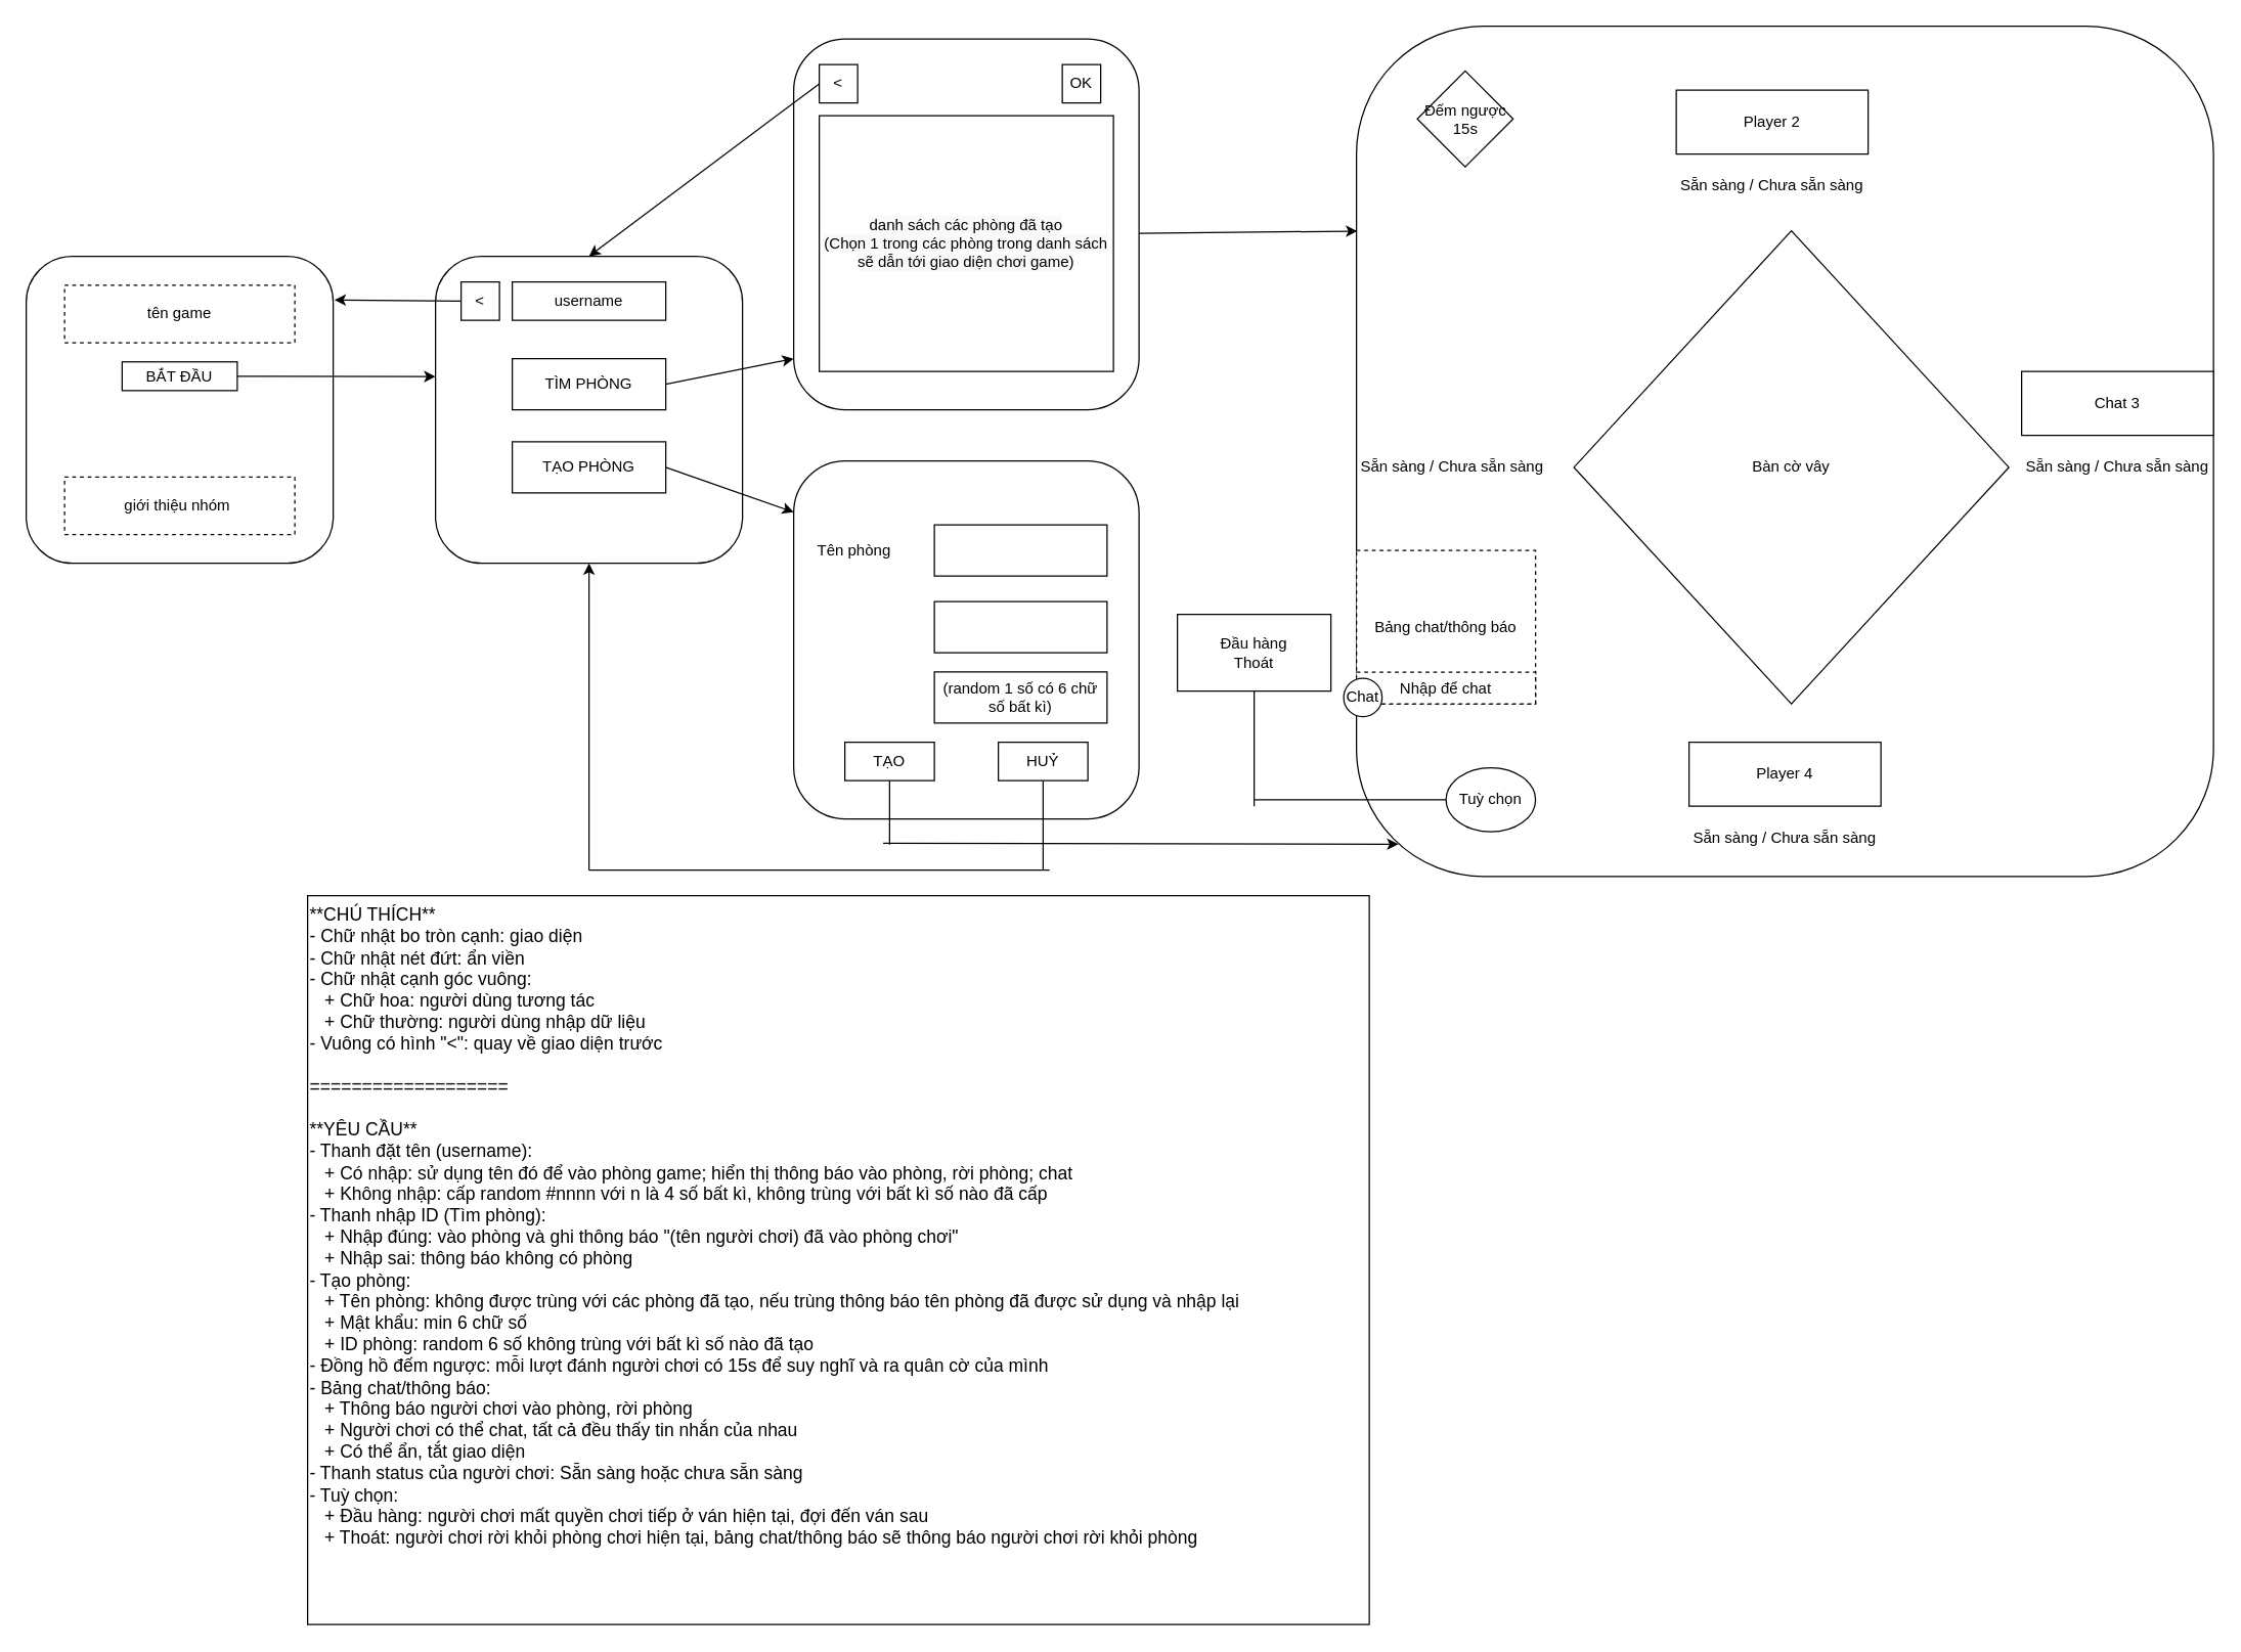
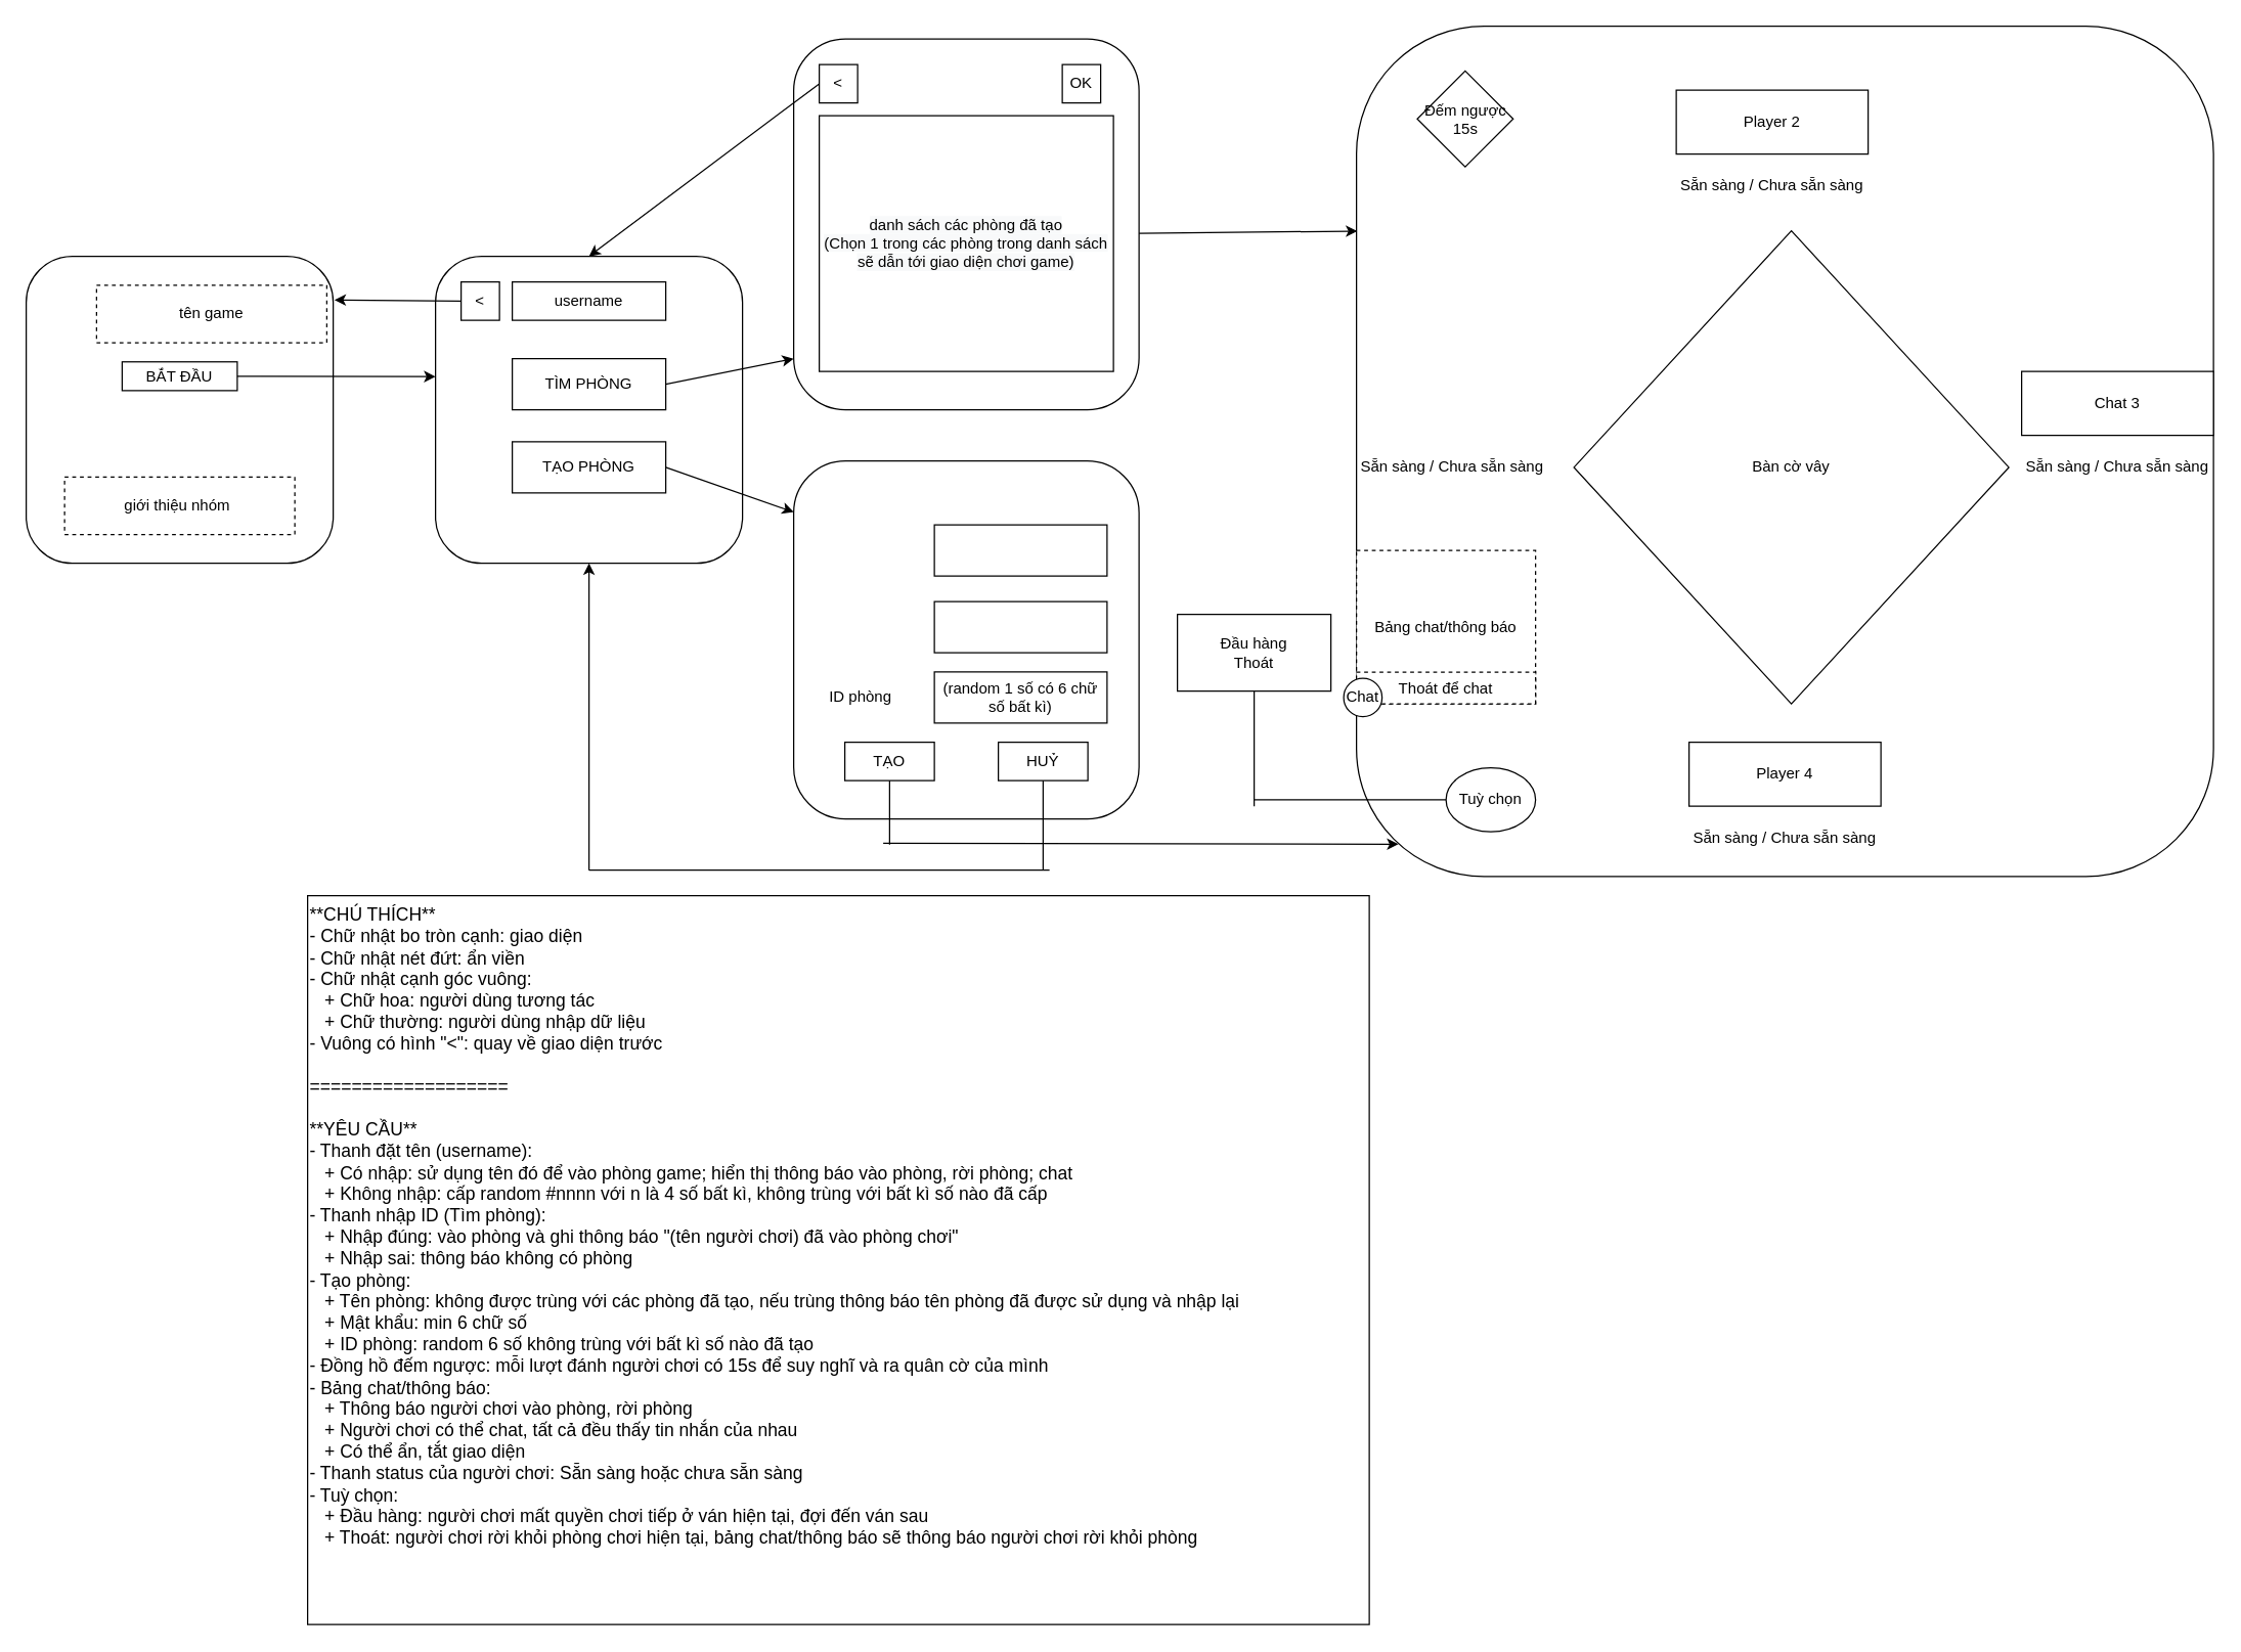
- <mxCell id="5" value="tên game" style="rounded=0;whiteSpace=wrap;html=1;dashed=1;" parent="2" vertex="1"><mxGeometry x="30" y="22.5" width="180" height="45" as="geometry" /></mxCell>
+ <mxCell id="5" value="tên game" style="rounded=0;whiteSpace=wrap;html=1;dashed=1;" parent="2" vertex="1"><mxGeometry x="55" y="22.5" width="180" height="45" as="geometry" /></mxCell>
- <mxCell id="31" value="Tên phòng" style="text;html=1;strokeColor=none;fillColor=none;align=center;verticalAlign=middle;whiteSpace=wrap;rounded=0;" parent="1" vertex="1"><mxGeometry x="625" y="415" width="85" height="30" as="geometry" /></mxCell>
- <mxCell id="51" value="Nhập để chat" style="rounded=0;whiteSpace=wrap;html=1;dashed=1;" parent="49" vertex="1"><mxGeometry y="95.172" width="140.0" height="24.828" as="geometry" /></mxCell>
+ <mxCell id="51" value="Thoát để chat" style="rounded=0;whiteSpace=wrap;html=1;dashed=1;" parent="49" vertex="1"><mxGeometry y="95.172" width="140.0" height="24.828" as="geometry" /></mxCell>
+ <mxCell id="32" value="ID phòng" style="text;html=1;strokeColor=none;fillColor=none;align=center;verticalAlign=middle;whiteSpace=wrap;rounded=0;" parent="1" vertex="1"><mxGeometry x="620" y="530" width="105" height="30" as="geometry" /></mxCell>
